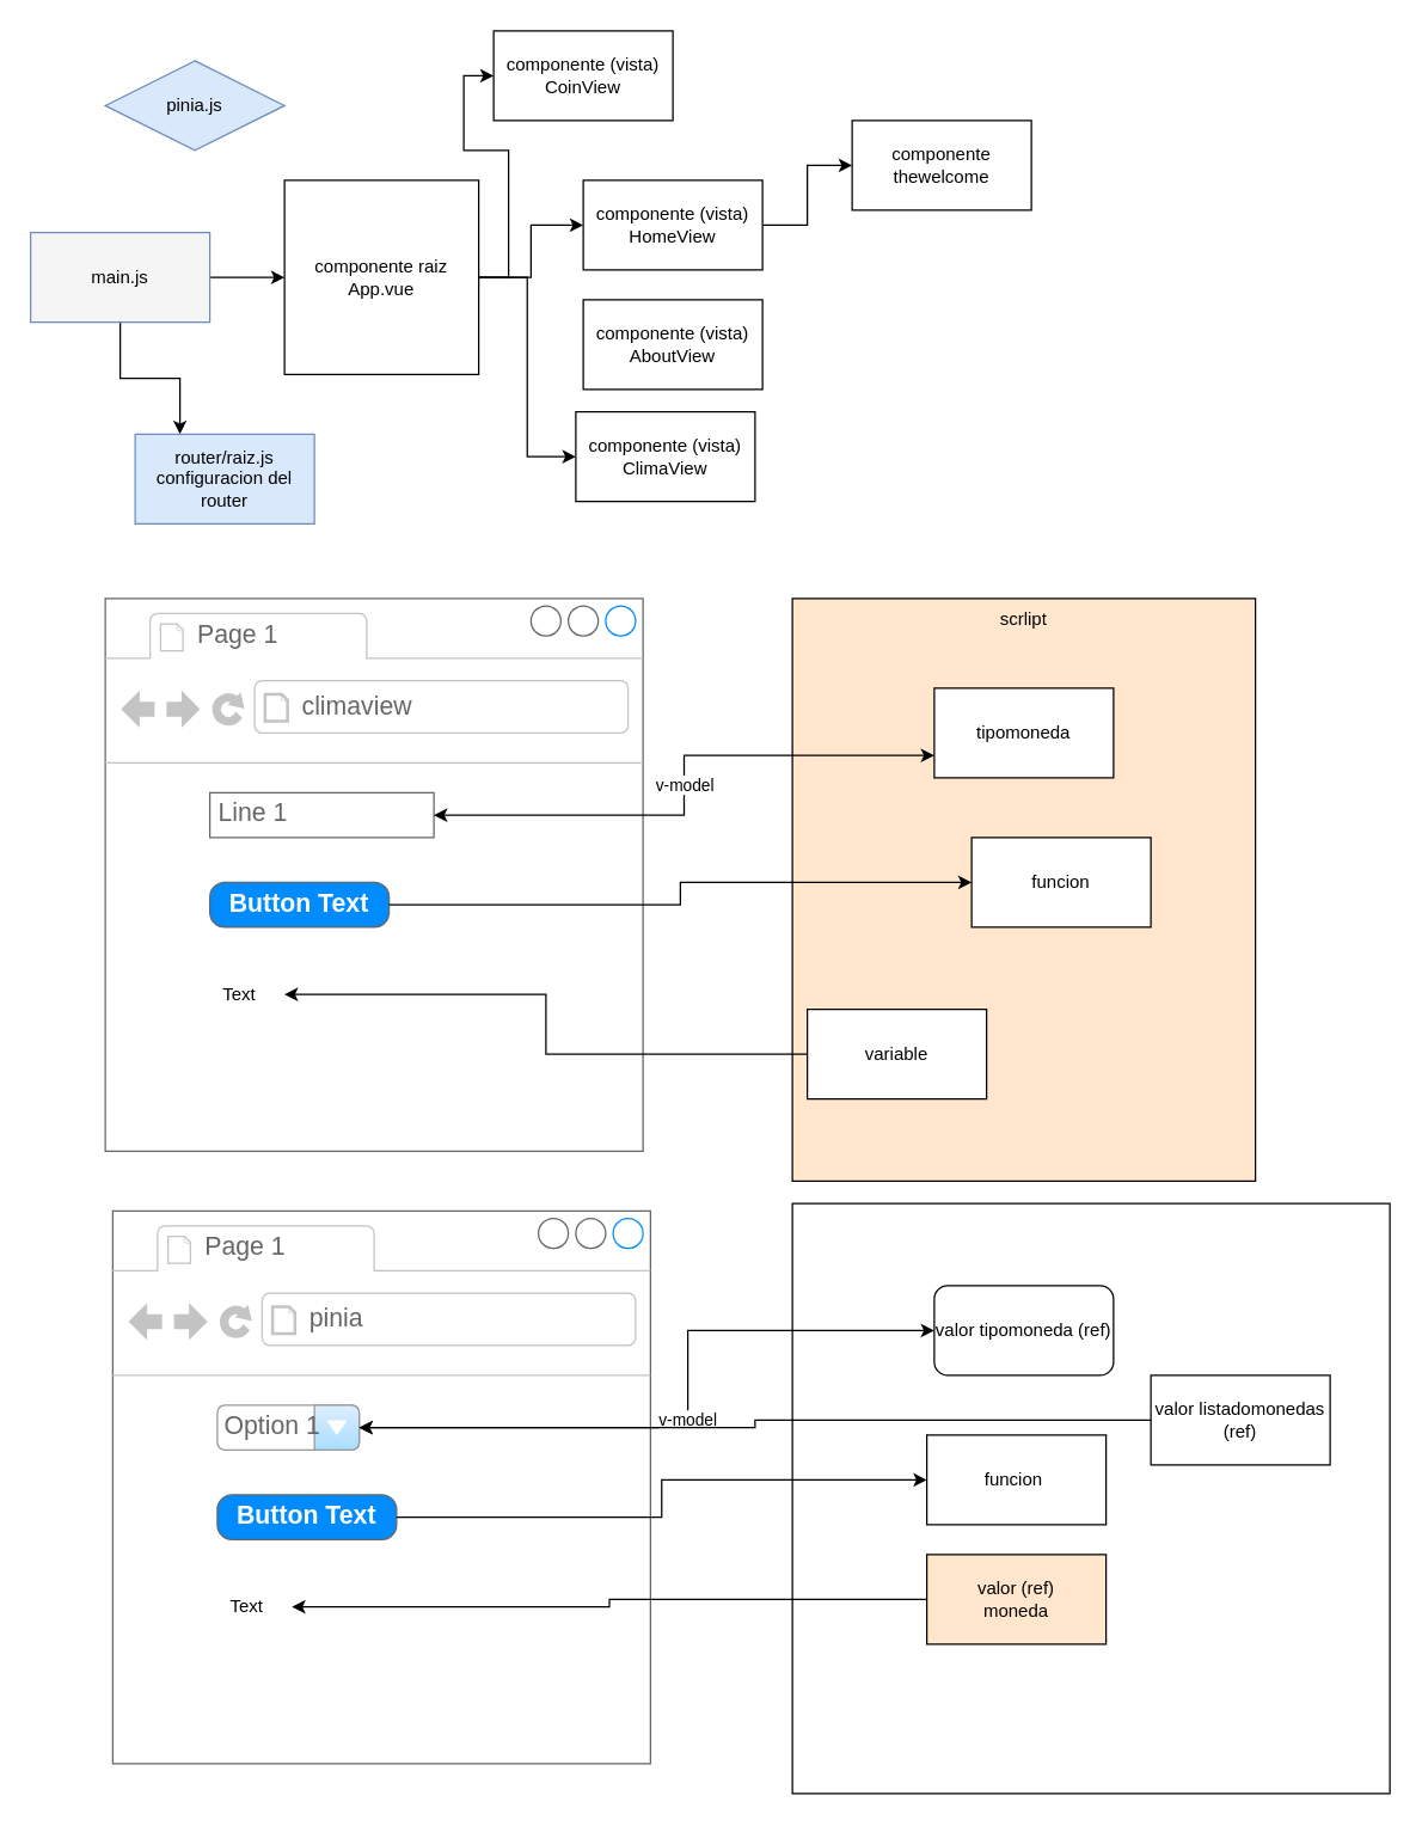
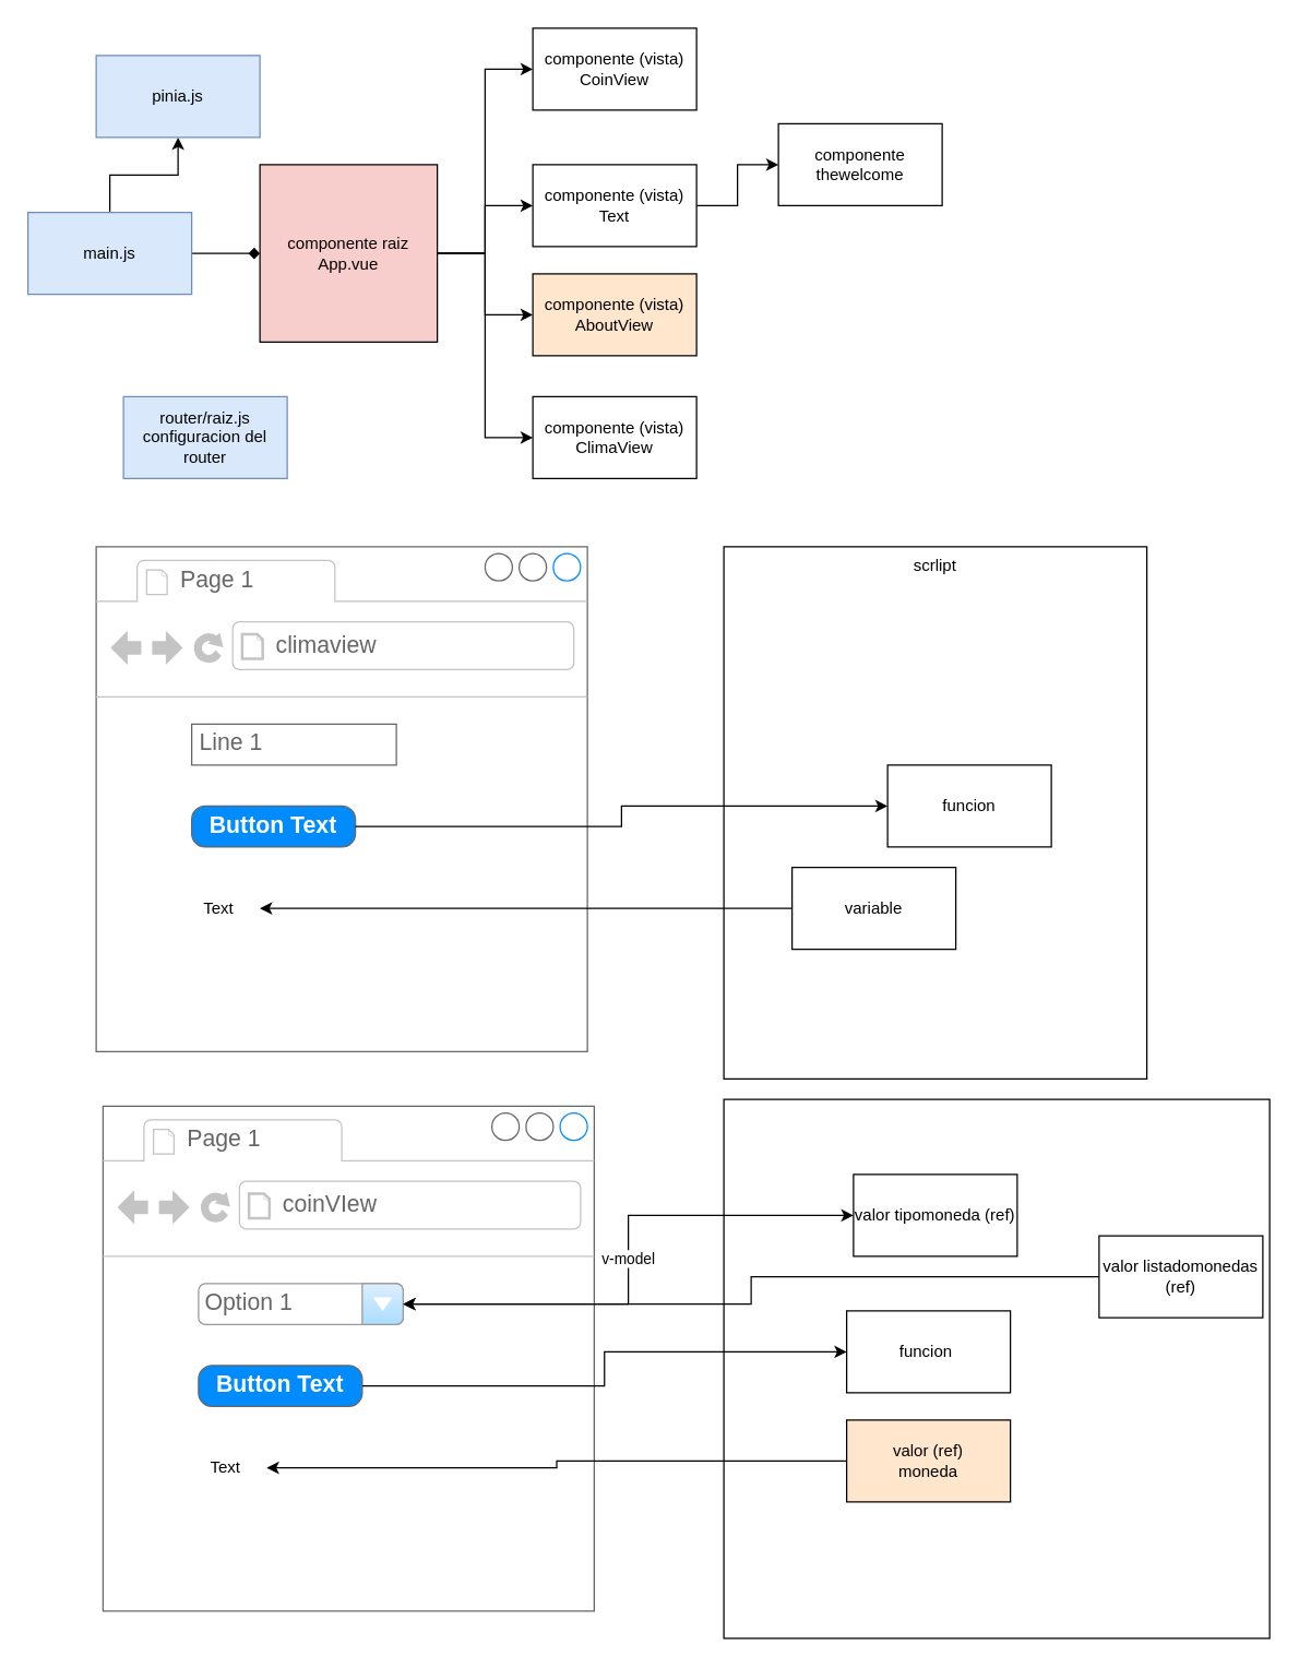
- <mxCell id="31" value="componente (vista)&lt;br&gt;CoinView" style="rounded=0;whiteSpace=wrap;html=1;" vertex="1" parent="1"><mxGeometry x="330" y="20" width="120" height="60" as="geometry" /></mxCell>
+ <mxCell id="31" value="componente (vista)&lt;br&gt;CoinView" style="rounded=0;whiteSpace=wrap;html=1;" vertex="1" parent="1"><mxGeometry x="390" y="20" width="120" height="60" as="geometry" /></mxCell>
- <mxCell id="15" value="pinia.js" style="rhombus;whiteSpace=wrap;html=1;fillColor=#dae8fc;strokeColor=#6c8ebf;" vertex="1" parent="1"><mxGeometry x="70" y="40" width="120" height="60" as="geometry" /></mxCell>
+ <mxCell id="15" value="pinia.js" style="rounded=0;whiteSpace=wrap;html=1;fillColor=#dae8fc;strokeColor=#6c8ebf;" vertex="1" parent="1"><mxGeometry x="70" y="40" width="120" height="60" as="geometry" /></mxCell>
- <mxCell id="16" value="componente&lt;br&gt;thewelcome" style="rounded=0;whiteSpace=wrap;html=1;" vertex="1" parent="1"><mxGeometry x="570" y="80" width="120" height="60" as="geometry" /></mxCell>
+ <mxCell id="16" value="componente&lt;br&gt;thewelcome" style="rounded=0;whiteSpace=wrap;html=1;" vertex="1" parent="1"><mxGeometry x="570" y="90" width="120" height="60" as="geometry" /></mxCell>
+ <mxCell id="12" style="edgeStyle=orthogonalEdgeStyle;rounded=0;orthogonalLoop=1;jettySize=auto;html=1;" edge="1" parent="1" source="13" target="15"><mxGeometry relative="1" as="geometry" /></mxCell>
- <mxCell id="8" value="componente (vista)&lt;br&gt;HomeView" style="rounded=0;whiteSpace=wrap;html=1;" vertex="1" parent="1"><mxGeometry x="390" y="120" width="120" height="60" as="geometry" /></mxCell>
+ <mxCell id="8" value="componente (vista)&lt;br&gt;Text" style="rounded=0;whiteSpace=wrap;html=1;" vertex="1" parent="1"><mxGeometry x="390" y="120" width="120" height="60" as="geometry" /></mxCell>
- <mxCell id="13" value="main.js" style="rounded=0;whiteSpace=wrap;html=1;fillColor=#f5f5f5;strokeColor=#6c8ebf;" vertex="1" parent="1"><mxGeometry x="20" y="155" width="120" height="60" as="geometry" /></mxCell>
+ <mxCell id="13" value="main.js" style="rounded=0;whiteSpace=wrap;html=1;fillColor=#dae8fc;strokeColor=#6c8ebf;" vertex="1" parent="1"><mxGeometry x="20" y="155" width="120" height="60" as="geometry" /></mxCell>
- <mxCell id="10" style="edgeStyle=orthogonalEdgeStyle;rounded=0;orthogonalLoop=1;jettySize=auto;html=1;entryX=0;entryY=0.5;entryDx=0;entryDy=0;" edge="1" parent="1" source="13" target="6"><mxGeometry relative="1" as="geometry" /></mxCell>
+ <mxCell id="10" style="edgeStyle=orthogonalEdgeStyle;rounded=0;orthogonalLoop=1;jettySize=auto;html=1;entryX=0;entryY=0.5;entryDx=0;entryDy=0;endArrow=diamond;" edge="1" parent="1" source="13" target="6"><mxGeometry relative="1" as="geometry" /></mxCell>
- <mxCell id="6" value="componente raiz&lt;br&gt;App.vue" style="rounded=0;whiteSpace=wrap;html=1;" vertex="1" parent="1"><mxGeometry x="190" y="120" width="130" height="130" as="geometry" /></mxCell>
+ <mxCell id="6" value="componente raiz&lt;br&gt;App.vue" style="rounded=0;whiteSpace=wrap;html=1;fillColor=#f8cecc;" vertex="1" parent="1"><mxGeometry x="190" y="120" width="130" height="130" as="geometry" /></mxCell>
+ <mxCell id="3" style="edgeStyle=orthogonalEdgeStyle;rounded=0;orthogonalLoop=1;jettySize=auto;html=1;entryX=0;entryY=0.5;entryDx=0;entryDy=0;" edge="1" parent="1" source="6" target="9"><mxGeometry relative="1" as="geometry" /></mxCell>
- <mxCell id="9" value="componente (vista)&lt;br&gt;AboutView" style="rounded=0;whiteSpace=wrap;html=1;" vertex="1" parent="1"><mxGeometry x="390" y="200" width="120" height="60" as="geometry" /></mxCell>
+ <mxCell id="9" value="componente (vista)&lt;br&gt;AboutView" style="rounded=0;whiteSpace=wrap;html=1;fillColor=#ffe6cc;" vertex="1" parent="1"><mxGeometry x="390" y="200" width="120" height="60" as="geometry" /></mxCell>
- <mxCell id="11" style="edgeStyle=orthogonalEdgeStyle;rounded=0;orthogonalLoop=1;jettySize=auto;html=1;entryX=0.25;entryY=0;entryDx=0;entryDy=0;" edge="1" parent="1" source="13" target="14"><mxGeometry relative="1" as="geometry" /></mxCell>
- <mxCell id="17" value="componente (vista)&lt;br&gt;ClimaView" style="rounded=0;whiteSpace=wrap;html=1;" vertex="1" parent="1"><mxGeometry x="385" y="275" width="120" height="60" as="geometry" /></mxCell>
+ <mxCell id="17" value="componente (vista)&lt;br&gt;ClimaView" style="rounded=0;whiteSpace=wrap;html=1;" vertex="1" parent="1"><mxGeometry x="390" y="290" width="120" height="60" as="geometry" /></mxCell>
- <mxCell id="24" value="scrlipt" style="rounded=0;whiteSpace=wrap;html=1;verticalAlign=top;fillColor=#ffe6cc;" vertex="1" parent="1"><mxGeometry x="530" y="400" width="310" height="390" as="geometry" /></mxCell>
+ <mxCell id="24" value="scrlipt" style="rounded=0;whiteSpace=wrap;html=1;verticalAlign=top;" vertex="1" parent="1"><mxGeometry x="530" y="400" width="310" height="390" as="geometry" /></mxCell>
- <mxCell id="29" value="tipomoneda" style="rounded=0;whiteSpace=wrap;html=1;" vertex="1" parent="1"><mxGeometry x="625" y="460" width="120" height="60" as="geometry" /></mxCell>
- <mxCell id="30" value="v-model" style="edgeStyle=orthogonalEdgeStyle;rounded=0;orthogonalLoop=1;jettySize=auto;html=1;entryX=0;entryY=0.75;entryDx=0;entryDy=0;startArrow=classic;startFill=1;" edge="1" parent="1" source="23" target="29"><mxGeometry relative="1" as="geometry" /></mxCell>
- <mxCell id="28" value="variable" style="rounded=0;whiteSpace=wrap;html=1;" vertex="1" parent="1"><mxGeometry x="540" y="675" width="120" height="60" as="geometry" /></mxCell>
+ <mxCell id="28" value="variable" style="rounded=0;whiteSpace=wrap;html=1;" vertex="1" parent="1"><mxGeometry x="580" y="635" width="120" height="60" as="geometry" /></mxCell>
- <mxCell id="34" value="pinia" style="strokeWidth=1;shadow=0;dashed=0;align=center;html=1;shape=mxgraph.mockup.containers.anchor;rSize=0;fontSize=17;fontColor=#666666;align=left;" vertex="1" parent="32"><mxGeometry x="130" y="60" width="250" height="26" as="geometry" /></mxCell>
+ <mxCell id="34" value="coinVIew" style="strokeWidth=1;shadow=0;dashed=0;align=center;html=1;shape=mxgraph.mockup.containers.anchor;rSize=0;fontSize=17;fontColor=#666666;align=left;" vertex="1" parent="32"><mxGeometry x="130" y="60" width="250" height="26" as="geometry" /></mxCell>
- <mxCell id="43" value="valor tipomoneda (ref)" style="whiteSpace=wrap;html=1;rounded=1;" vertex="1" parent="1"><mxGeometry x="625" y="860" width="120" height="60" as="geometry" /></mxCell>
+ <mxCell id="43" value="valor tipomoneda (ref)" style="rounded=0;whiteSpace=wrap;html=1;" vertex="1" parent="1"><mxGeometry x="625" y="860" width="120" height="60" as="geometry" /></mxCell>
- <mxCell id="46" value="valor listadomonedas (ref)" style="rounded=0;whiteSpace=wrap;html=1;" vertex="1" parent="1"><mxGeometry x="770" y="920" width="120" height="60" as="geometry" /></mxCell>
+ <mxCell id="46" value="valor listadomonedas (ref)" style="rounded=0;whiteSpace=wrap;html=1;" vertex="1" parent="1"><mxGeometry x="805" y="905" width="120" height="60" as="geometry" /></mxCell>
- <mxCell id="37" value="Option 1" style="strokeWidth=1;shadow=0;dashed=0;align=center;html=1;shape=mxgraph.mockup.forms.comboBox;strokeColor=#999999;fillColor=#ddeeff;align=left;fillColor2=#aaddff;mainText=;fontColor=#666666;fontSize=17;spacingLeft=3;" vertex="1" parent="32"><mxGeometry x="70" y="130" width="95" height="30" as="geometry" /></mxCell>
+ <mxCell id="37" value="Option 1" style="strokeWidth=1;shadow=0;dashed=0;align=center;html=1;shape=mxgraph.mockup.forms.comboBox;strokeColor=#999999;fillColor=#ddeeff;align=left;fillColor2=#aaddff;mainText=;fontColor=#666666;fontSize=17;spacingLeft=3;" vertex="1" parent="32"><mxGeometry x="70" y="130" width="150" height="30" as="geometry" /></mxCell>
